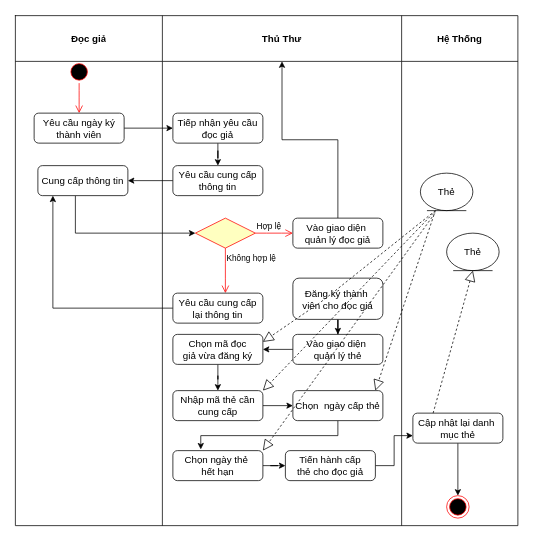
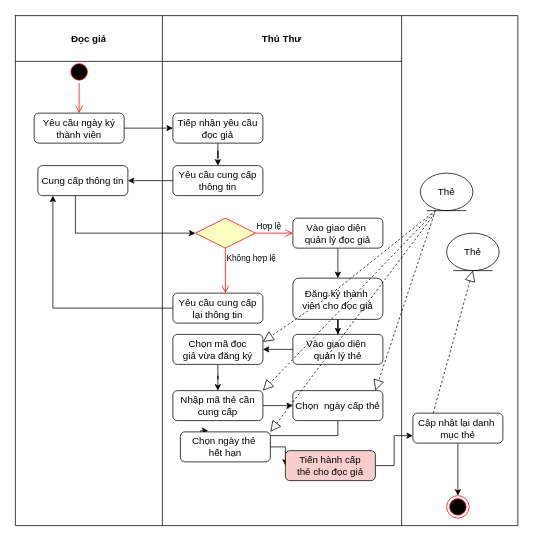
- <mxCell id="6" value="Hệ Thống" style="shape=partialRectangle;html=1;whiteSpace=wrap;connectable=0;overflow=hidden;fillColor=none;top=0;left=0;bottom=0;right=0;fontStyle=1;fontSize=13;" vertex="1" parent="3"><mxGeometry x="515" width="155" height="61" as="geometry" /></mxCell>
- <mxCell id="24" style="edgeStyle=orthogonalEdgeStyle;rounded=0;orthogonalLoop=1;jettySize=auto;html=1;" edge="1" parent="1" source="25" target="5"><mxGeometry relative="1" as="geometry" /></mxCell>
+ <mxCell id="24" style="edgeStyle=orthogonalEdgeStyle;rounded=0;orthogonalLoop=1;jettySize=auto;html=1;entryX=0.5;entryY=0;entryDx=0;entryDy=0;" edge="1" parent="1" source="25" target="29"><mxGeometry relative="1" as="geometry" /></mxCell>
- <mxCell id="39" value="Chọn ngày thẻ&amp;nbsp;&lt;br&gt;hết hạn" style="rounded=1;whiteSpace=wrap;html=1;fontSize=13;strokeColor=#000000;" vertex="1" parent="1"><mxGeometry x="230" y="600" width="120" height="40" as="geometry" /></mxCell>
+ <mxCell id="39" value="Chọn ngày thẻ&amp;nbsp;&lt;br&gt;hết hạn" style="rounded=1;whiteSpace=wrap;html=1;fontSize=13;strokeColor=#000000;" vertex="1" parent="1"><mxGeometry x="240" y="575" width="120" height="40" as="geometry" /></mxCell>
- <mxCell id="41" value="Tiến hành cấp&lt;br&gt;thẻ cho đọc giả" style="rounded=1;whiteSpace=wrap;html=1;fontSize=13;strokeColor=#000000;" vertex="1" parent="1"><mxGeometry x="380" y="600" width="120" height="40" as="geometry" /></mxCell>
+ <mxCell id="41" value="Tiến hành cấp&lt;br&gt;thẻ cho đọc giả" style="rounded=1;whiteSpace=wrap;html=1;fontSize=13;strokeColor=#000000;fillColor=#f8cecc;" vertex="1" parent="1"><mxGeometry x="380" y="600" width="120" height="40" as="geometry" /></mxCell>
